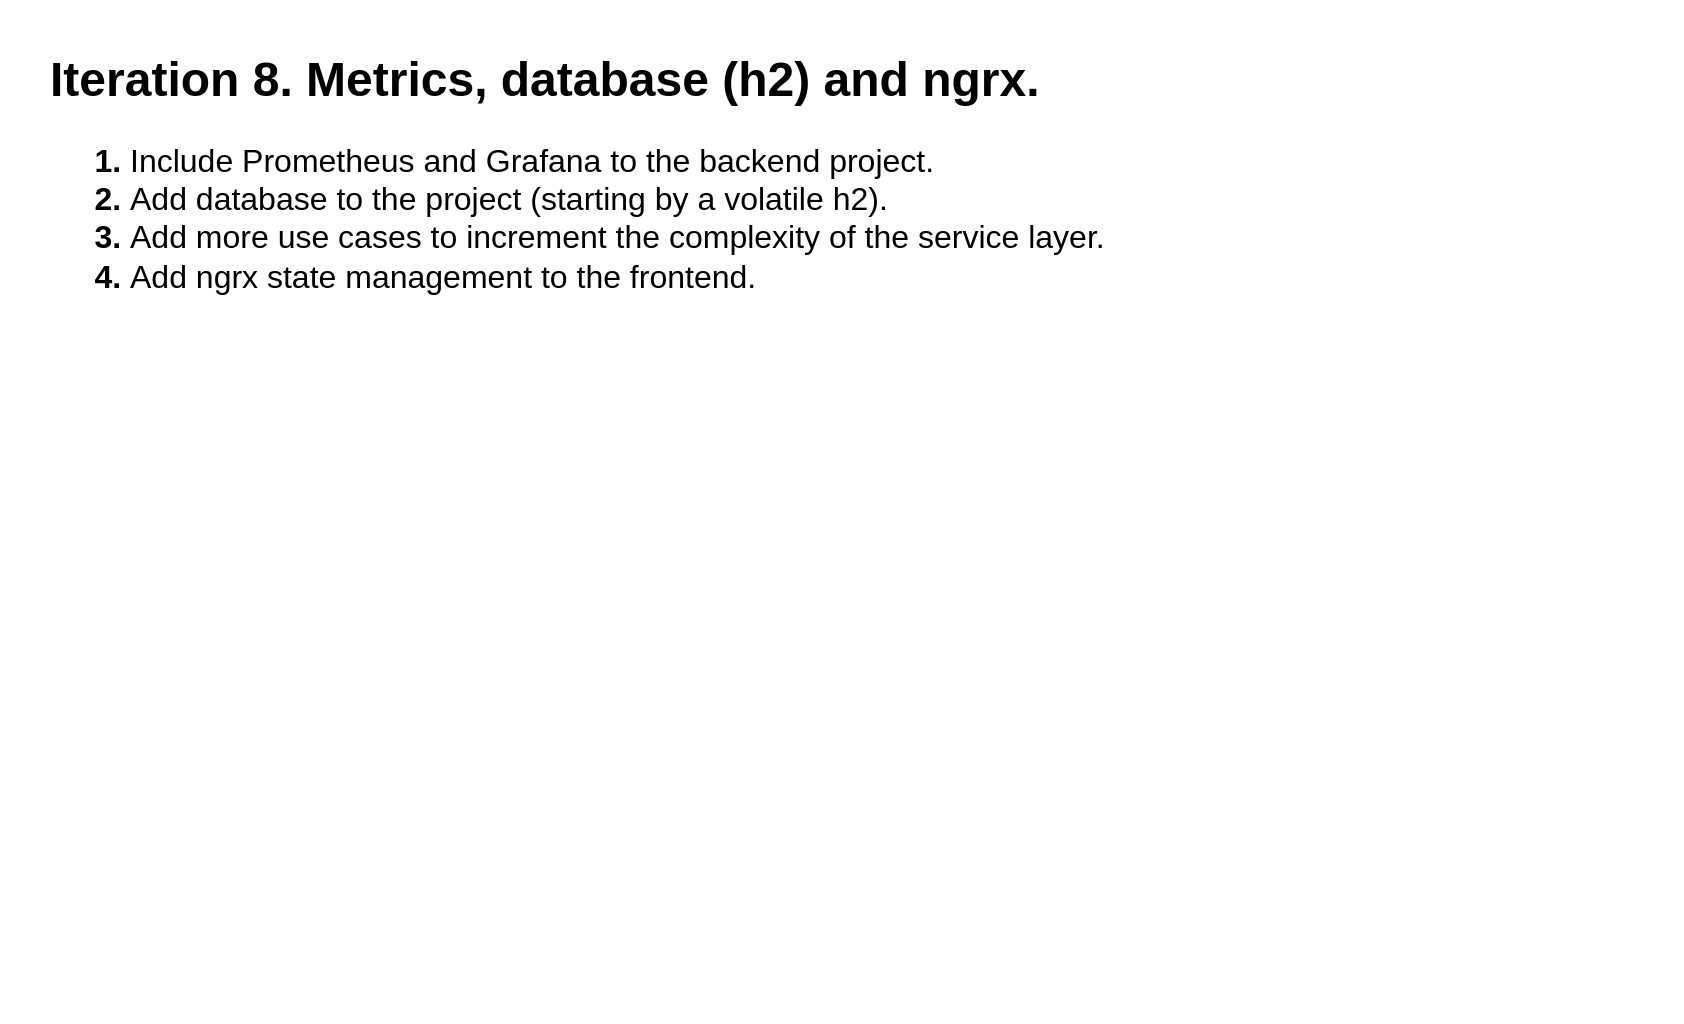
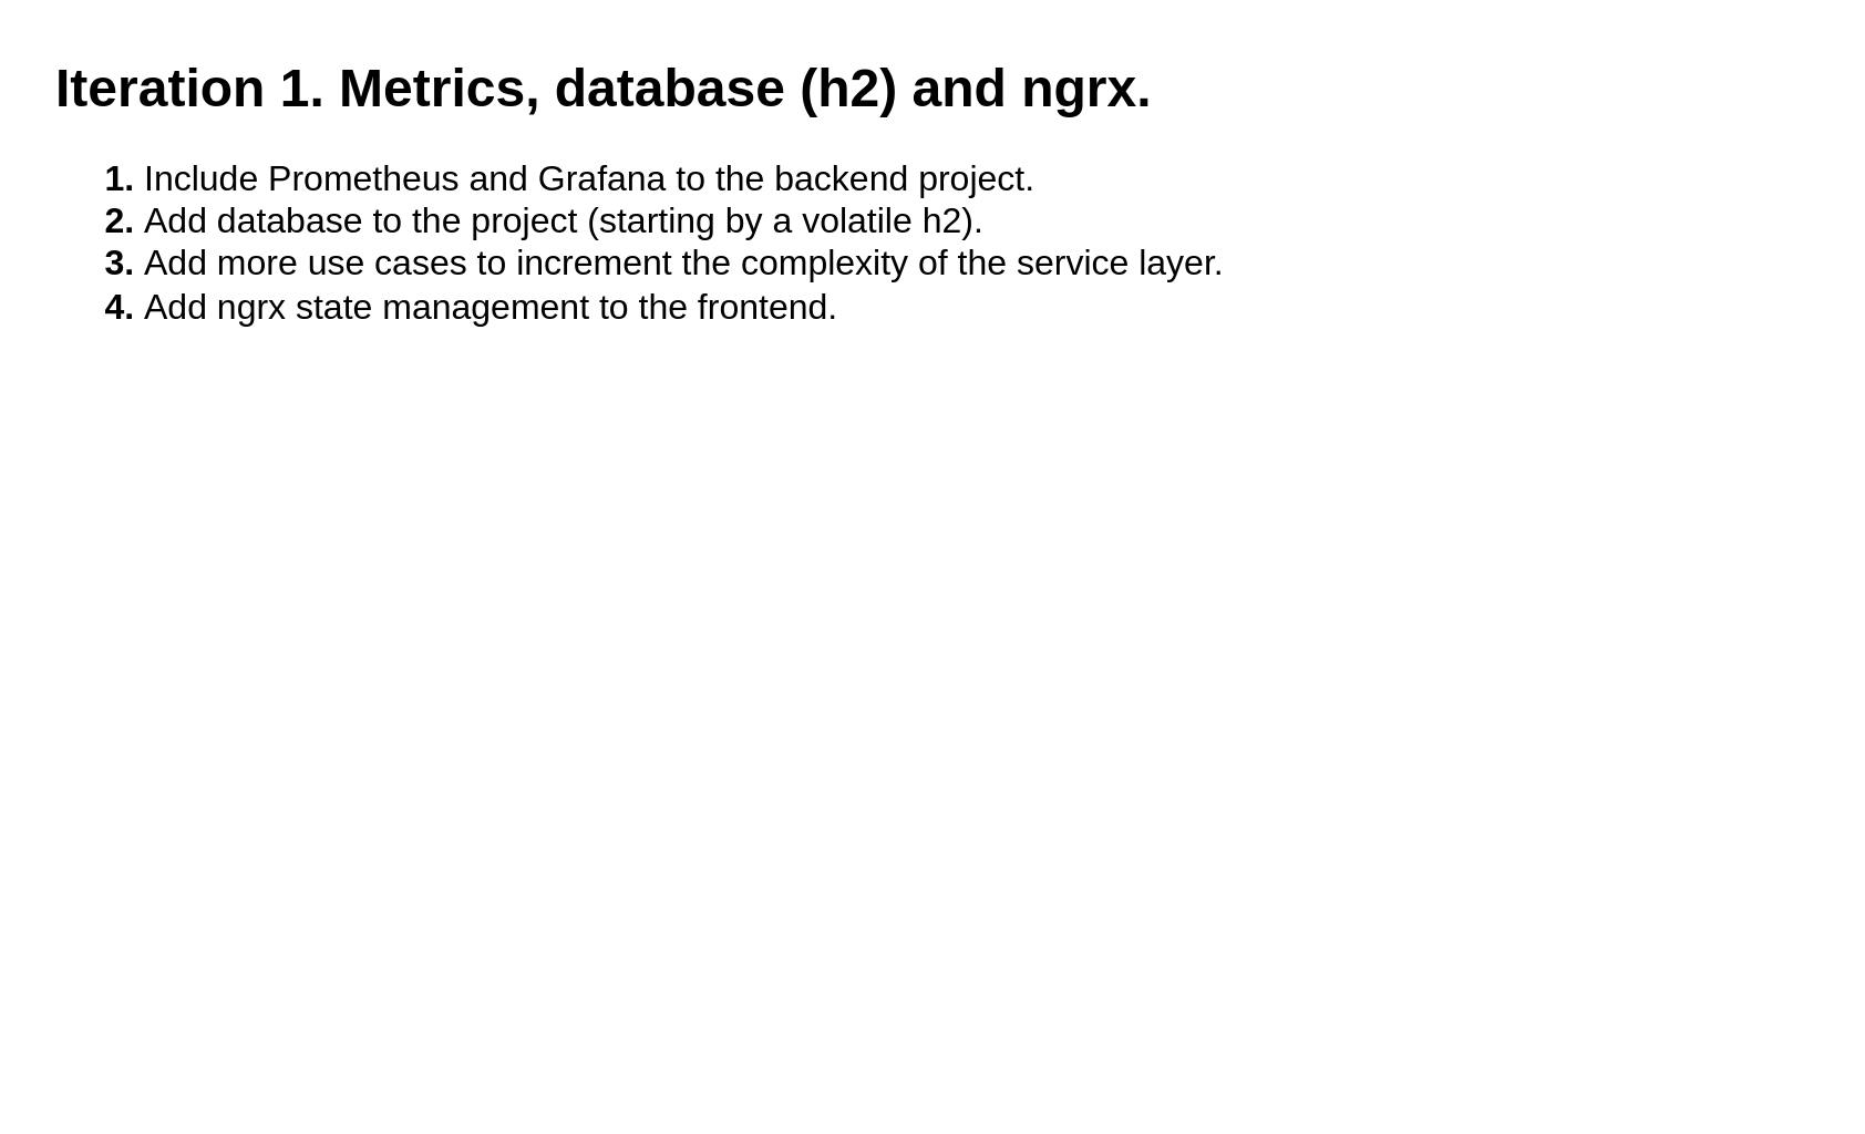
- <mxCell id="2" value="&lt;h1&gt;&lt;span style=&quot;background-color: initial;&quot;&gt;Iteration 8. Metrics, database (h2) and ngrx.&lt;/span&gt;&lt;/h1&gt;&lt;h1 style=&quot;font-size: 16px;&quot;&gt;&lt;ol&gt;&lt;li&gt;&lt;font style=&quot;font-size: 16px; font-weight: normal;&quot;&gt;Include Prometheus and Grafana to the backend project.&lt;/font&gt;&lt;/li&gt;&lt;li&gt;&lt;font style=&quot;font-size: 16px; font-weight: normal;&quot;&gt;Add database to the project (starting by a volatile h2).&lt;/font&gt;&lt;/li&gt;&lt;li&gt;&lt;font style=&quot;font-size: 16px; font-weight: normal;&quot;&gt;Add more use cases to increment the complexity of the service layer.&lt;/font&gt;&lt;/li&gt;&lt;li&gt;&lt;span style=&quot;font-weight: 400;&quot;&gt;Add ngrx state management to the frontend.&lt;/span&gt;&lt;/li&gt;&lt;/ol&gt;&lt;/h1&gt;" style="text;html=1;strokeColor=none;fillColor=none;spacing=5;spacingTop=-20;whiteSpace=wrap;overflow=hidden;rounded=0;" parent="1" vertex="1"><mxGeometry x="20" y="20" width="800" height="470" as="geometry" /></mxCell>
+ <mxCell id="2" value="&lt;h1&gt;&lt;span style=&quot;background-color: initial;&quot;&gt;Iteration 1. Metrics, database (h2) and ngrx.&lt;/span&gt;&lt;/h1&gt;&lt;h1 style=&quot;font-size: 16px;&quot;&gt;&lt;ol&gt;&lt;li&gt;&lt;font style=&quot;font-size: 16px; font-weight: normal;&quot;&gt;Include Prometheus and Grafana to the backend project.&lt;/font&gt;&lt;/li&gt;&lt;li&gt;&lt;font style=&quot;font-size: 16px; font-weight: normal;&quot;&gt;Add database to the project (starting by a volatile h2).&lt;/font&gt;&lt;/li&gt;&lt;li&gt;&lt;font style=&quot;font-size: 16px; font-weight: normal;&quot;&gt;Add more use cases to increment the complexity of the service layer.&lt;/font&gt;&lt;/li&gt;&lt;li&gt;&lt;span style=&quot;font-weight: 400;&quot;&gt;Add ngrx state management to the frontend.&lt;/span&gt;&lt;/li&gt;&lt;/ol&gt;&lt;/h1&gt;" style="text;html=1;strokeColor=none;fillColor=none;spacing=5;spacingTop=-20;whiteSpace=wrap;overflow=hidden;rounded=0;" parent="1" vertex="1"><mxGeometry x="20" y="20" width="800" height="470" as="geometry" /></mxCell>
